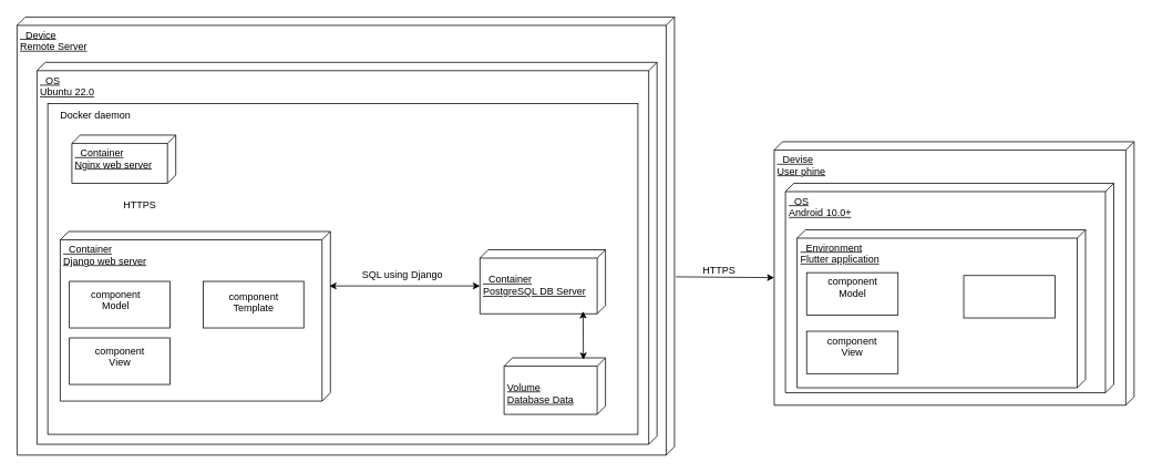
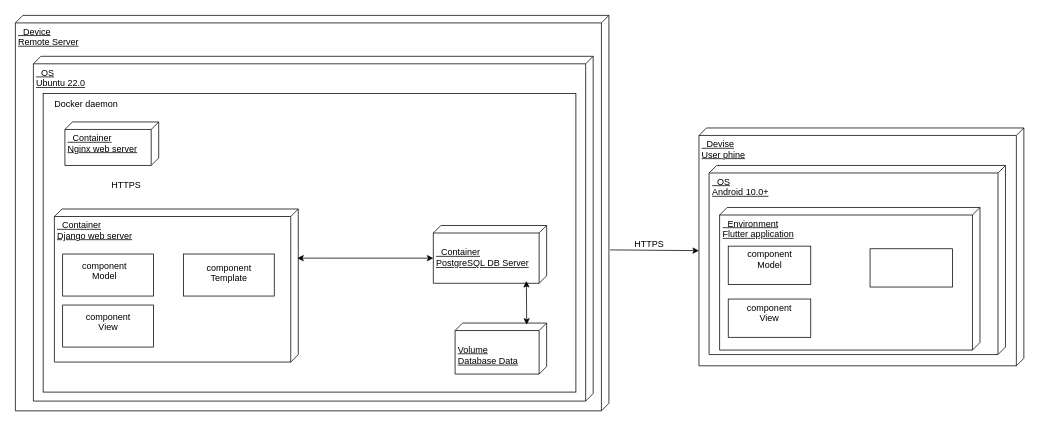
- <mxCell id="22" value="SQL using Django&amp;nbsp;" style="text;html=1;align=center;verticalAlign=middle;whiteSpace=wrap;rounded=0;" vertex="1" parent="1"><mxGeometry x="409" y="316" width="153" height="30" as="geometry" /></mxCell>
